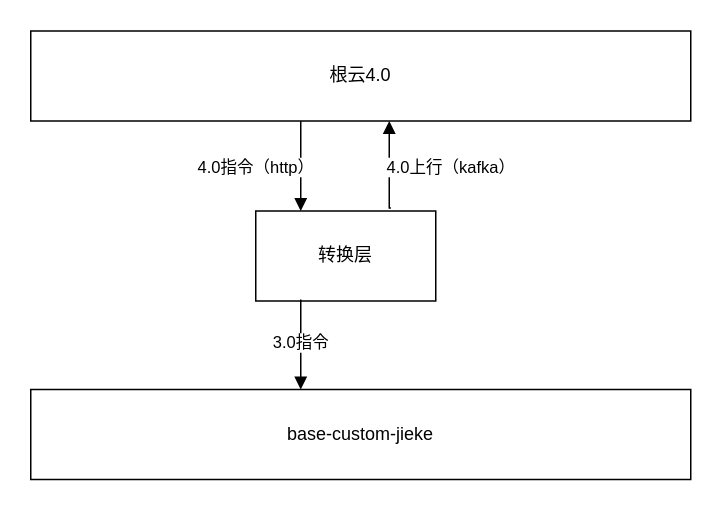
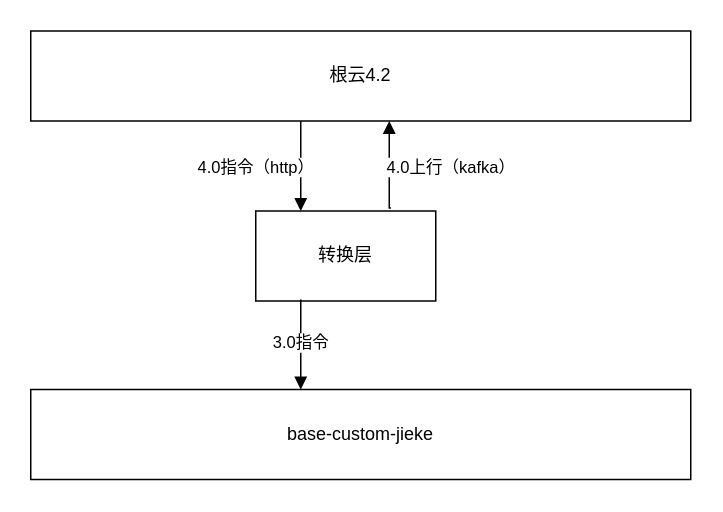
- <mxCell id="2" value="根云4.0" style="rounded=0;whiteSpace=wrap;html=1;" vertex="1" parent="1"><mxGeometry x="20" y="20" width="440" height="60" as="geometry" /></mxCell>
+ <mxCell id="2" value="根云4.2" style="rounded=0;whiteSpace=wrap;html=1;" vertex="1" parent="1"><mxGeometry x="20" y="20" width="440" height="60" as="geometry" /></mxCell>
